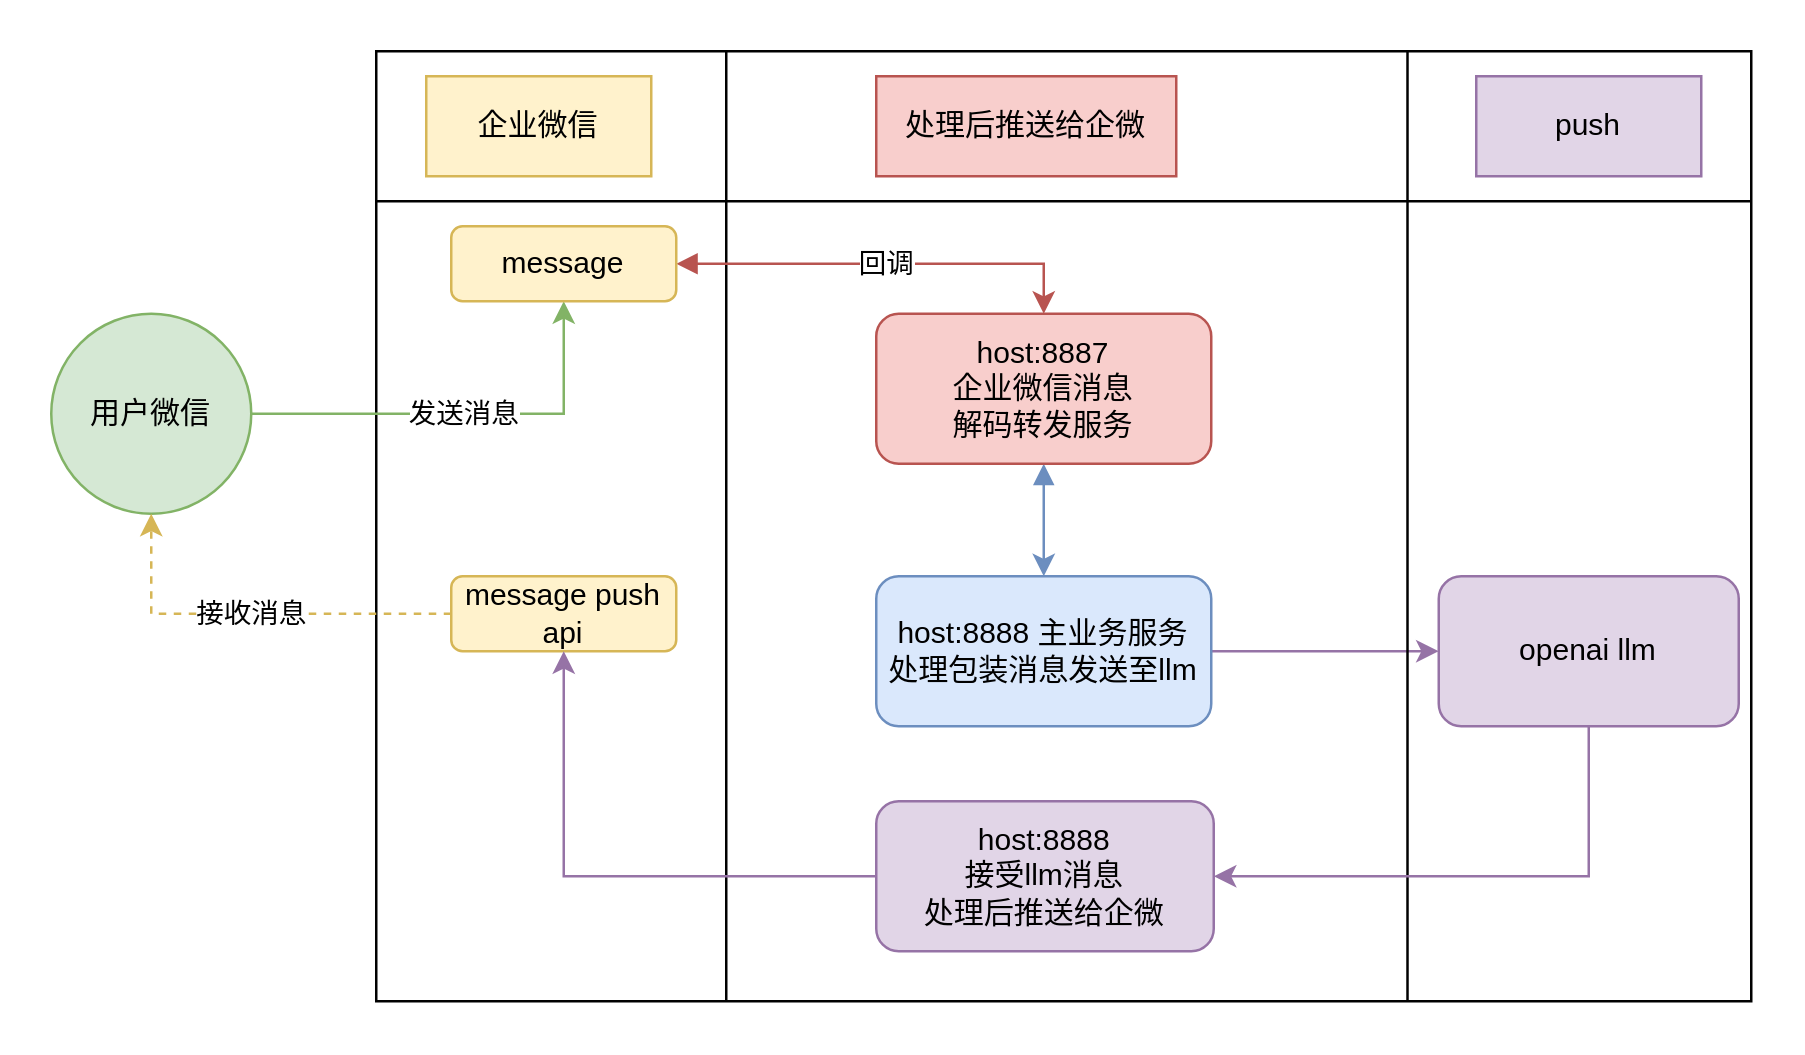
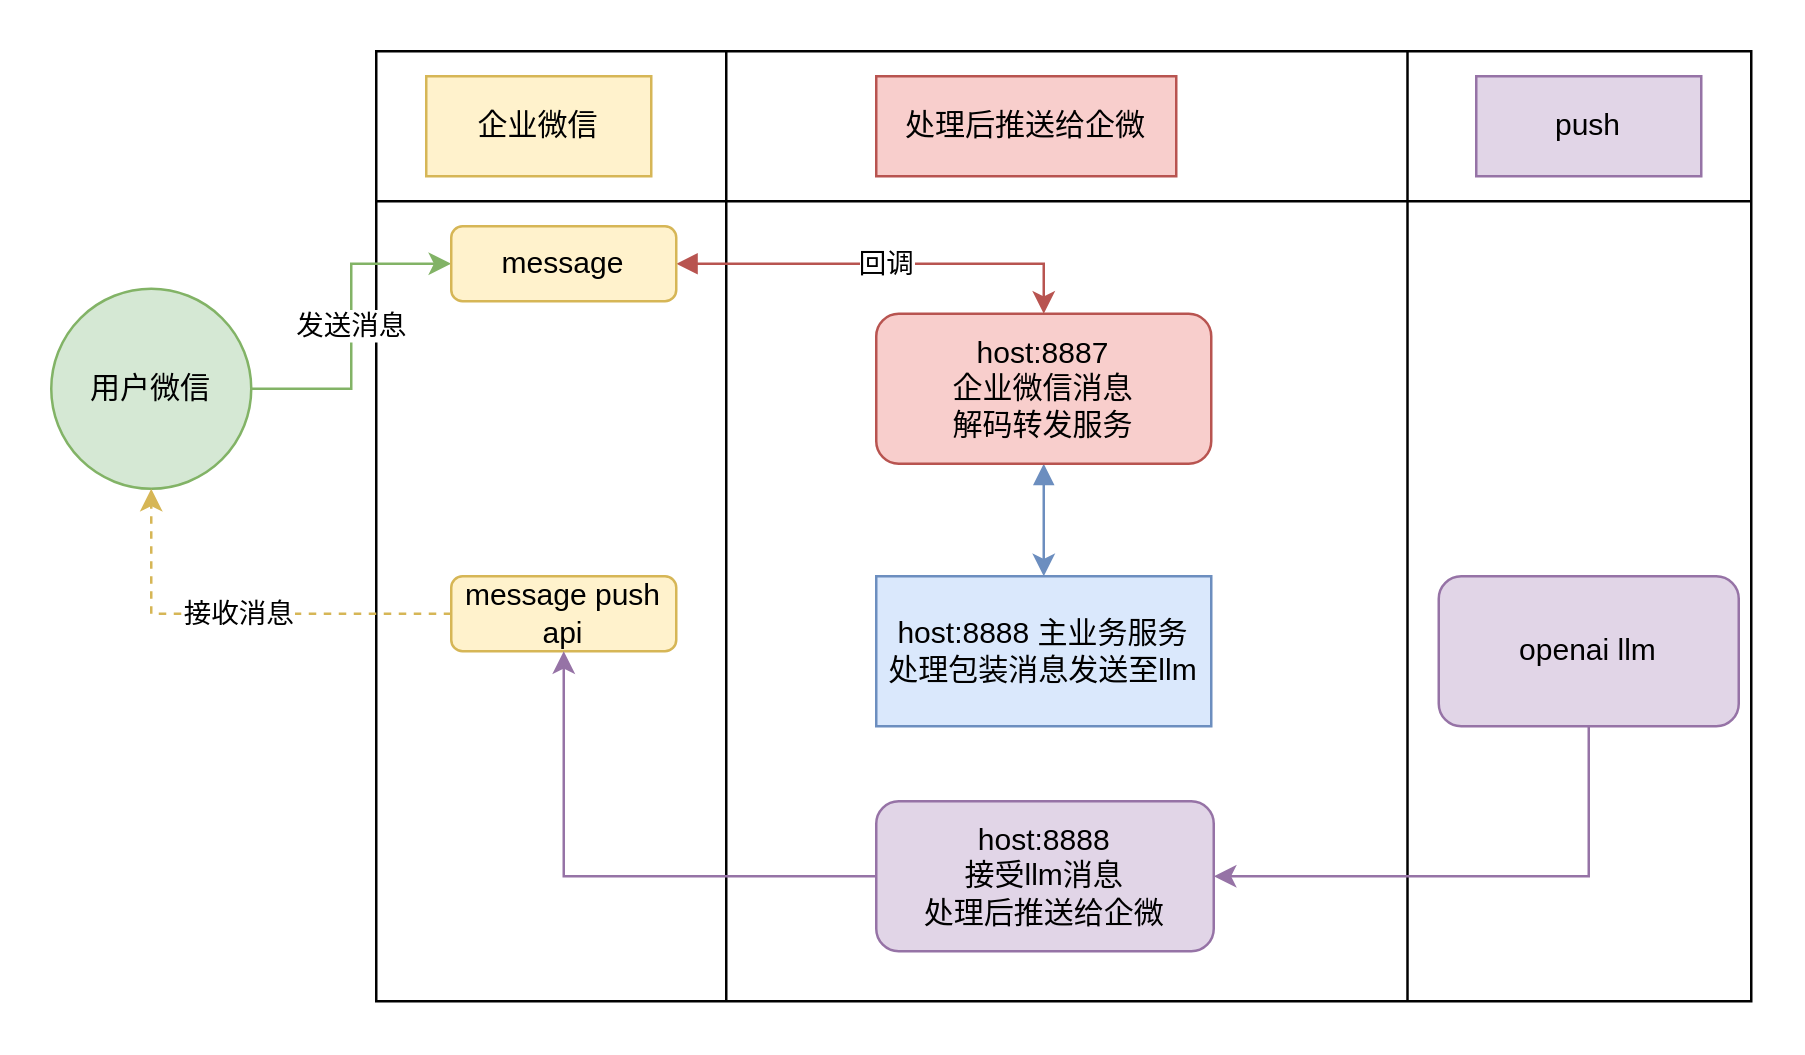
- <mxCell id="4" value="用户微信" style="ellipse;whiteSpace=wrap;html=1;aspect=fixed;fillColor=#d5e8d4;strokeColor=#82b366;" vertex="1" parent="1"><mxGeometry x="20" y="125" width="80" height="80" as="geometry" /></mxCell>
+ <mxCell id="4" value="用户微信" style="ellipse;whiteSpace=wrap;html=1;aspect=fixed;fillColor=#d5e8d4;strokeColor=#82b366;" vertex="1" parent="1"><mxGeometry x="20" y="115" width="80" height="80" as="geometry" /></mxCell>
- <mxCell id="12" value="host:8888 主业务服务&lt;br&gt;处理包装消息发送至llm" style="rounded=1;whiteSpace=wrap;html=1;fillColor=#dae8fc;strokeColor=#6c8ebf;" vertex="1" parent="1"><mxGeometry x="350" y="230" width="134" height="60" as="geometry" /></mxCell>
+ <mxCell id="12" value="host:8888 主业务服务&lt;br&gt;处理包装消息发送至llm" style="whiteSpace=wrap;html=1;fillColor=#dae8fc;strokeColor=#6c8ebf;rounded=0;" vertex="1" parent="1"><mxGeometry x="350" y="230" width="134" height="60" as="geometry" /></mxCell>
- <mxCell id="11" style="edgeStyle=orthogonalEdgeStyle;rounded=0;orthogonalLoop=1;jettySize=auto;html=1;exitX=1;exitY=0.5;exitDx=0;exitDy=0;entryX=0;entryY=0.5;entryDx=0;entryDy=0;fillColor=#e1d5e7;strokeColor=#9673a6;" edge="1" parent="1" source="12" target="18"><mxGeometry relative="1" as="geometry" /></mxCell>
